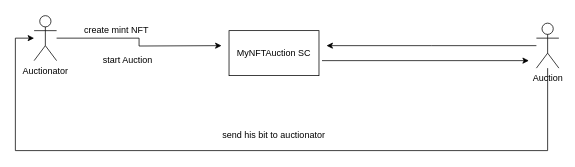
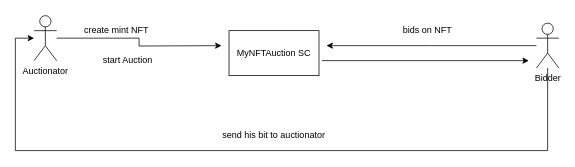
+ <mxCell id="11" value="bids on NFT" style="text;html=1;strokeColor=none;fillColor=none;align=center;verticalAlign=middle;whiteSpace=wrap;rounded=0;" vertex="1" parent="1"><mxGeometry x="535" y="30" width="70" height="20" as="geometry" /></mxCell>
- <mxCell id="10" value="Auction" style="shape=umlActor;verticalLabelPosition=bottom;verticalAlign=top;html=1;outlineConnect=0;" vertex="1" parent="1"><mxGeometry x="715" y="30" width="30" height="60" as="geometry" /></mxCell>
+ <mxCell id="10" value="Bidder" style="shape=umlActor;verticalLabelPosition=bottom;verticalAlign=top;html=1;outlineConnect=0;" vertex="1" parent="1"><mxGeometry x="715" y="30" width="30" height="60" as="geometry" /></mxCell>
